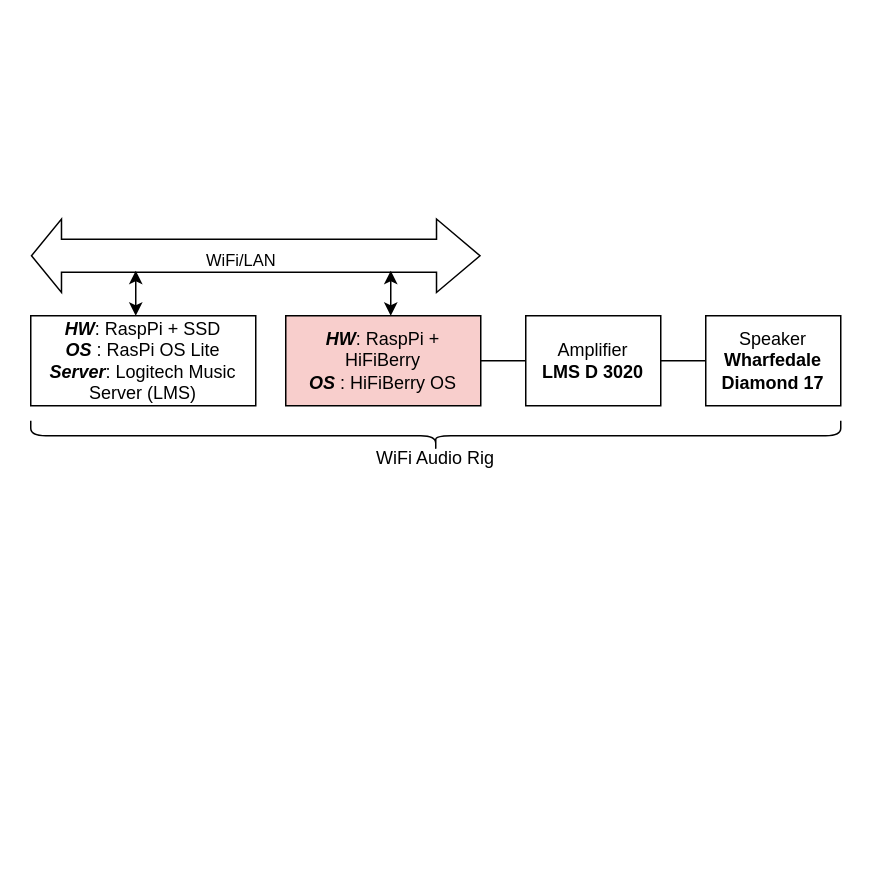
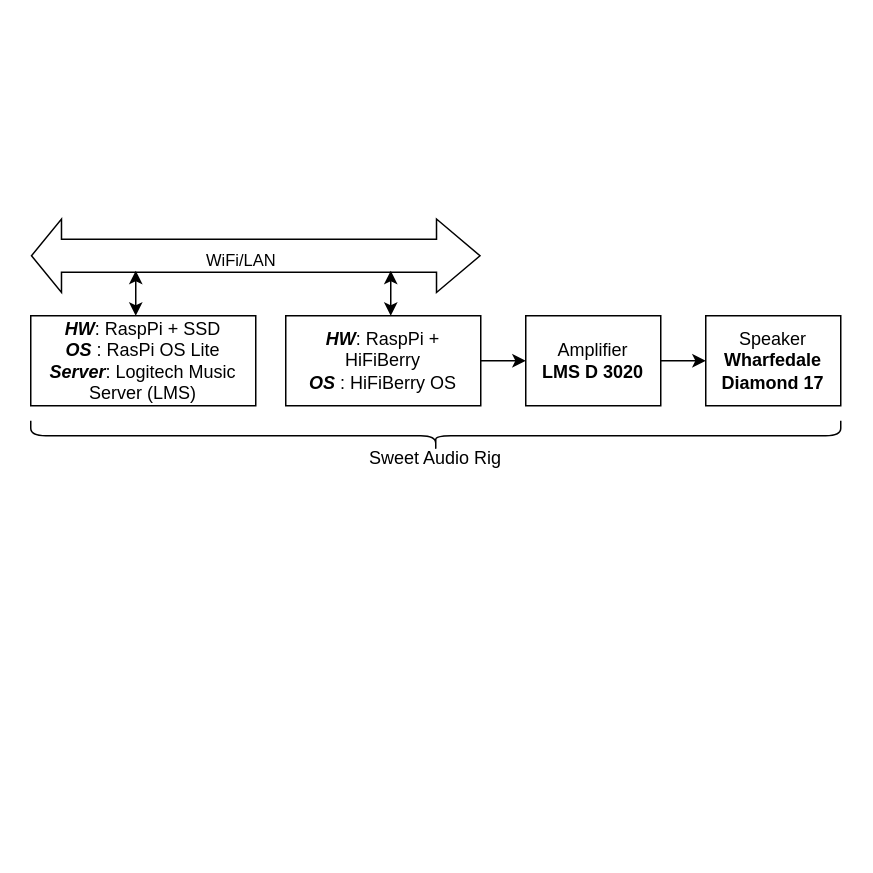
- <mxCell id="3" value="&lt;b style=&quot;&quot;&gt;&lt;font face=&quot;Helvetica&quot;&gt;&lt;i&gt;HW&lt;/i&gt;&lt;/font&gt;&lt;/b&gt;: RaspPi + HiFiBerry&lt;div&gt;&lt;i&gt;&lt;b&gt;OS&lt;/b&gt;&lt;/i&gt; : HiFiBerry OS&lt;/div&gt;" style="rounded=0;whiteSpace=wrap;html=1;fillColor=#f8cecc;" vertex="1" parent="1"><mxGeometry x="190" y="210" width="130" height="60" as="geometry" /></mxCell>
+ <mxCell id="3" value="&lt;b style=&quot;&quot;&gt;&lt;font face=&quot;Helvetica&quot;&gt;&lt;i&gt;HW&lt;/i&gt;&lt;/font&gt;&lt;/b&gt;: RaspPi + HiFiBerry&lt;div&gt;&lt;i&gt;&lt;b&gt;OS&lt;/b&gt;&lt;/i&gt; : HiFiBerry OS&lt;/div&gt;" style="rounded=0;whiteSpace=wrap;html=1;" vertex="1" parent="1"><mxGeometry x="190" y="210" width="130" height="60" as="geometry" /></mxCell>
- <mxCell id="10" value="" style="endArrow=none;html=1;rounded=0;entryX=0;entryY=0.5;entryDx=0;entryDy=0;exitX=1;exitY=0.5;exitDx=0;exitDy=0;" edge="1" parent="1" source="3" target="4"><mxGeometry width="50" height="50" relative="1" as="geometry"><mxPoint x="280" y="310" as="sourcePoint" /><mxPoint x="330" y="260" as="targetPoint" /></mxGeometry></mxCell>
+ <mxCell id="10" value="" style="endArrow=classic;html=1;rounded=0;entryX=0;entryY=0.5;entryDx=0;entryDy=0;exitX=1;exitY=0.5;exitDx=0;exitDy=0;" edge="1" parent="1" source="3" target="4"><mxGeometry width="50" height="50" relative="1" as="geometry"><mxPoint x="280" y="310" as="sourcePoint" /><mxPoint x="330" y="260" as="targetPoint" /></mxGeometry></mxCell>
- <mxCell id="11" value="" style="endArrow=none;html=1;rounded=0;entryX=0;entryY=0.5;entryDx=0;entryDy=0;exitX=1;exitY=0.5;exitDx=0;exitDy=0;" edge="1" parent="1" source="4" target="5"><mxGeometry width="50" height="50" relative="1" as="geometry"><mxPoint x="280" y="310" as="sourcePoint" /><mxPoint x="330" y="260" as="targetPoint" /></mxGeometry></mxCell>
+ <mxCell id="11" value="" style="endArrow=classic;html=1;rounded=0;entryX=0;entryY=0.5;entryDx=0;entryDy=0;exitX=1;exitY=0.5;exitDx=0;exitDy=0;" edge="1" parent="1" source="4" target="5"><mxGeometry width="50" height="50" relative="1" as="geometry"><mxPoint x="280" y="310" as="sourcePoint" /><mxPoint x="330" y="260" as="targetPoint" /></mxGeometry></mxCell>
- <mxCell id="13" value="WiFi Audio Rig" style="text;html=1;align=center;verticalAlign=middle;whiteSpace=wrap;rounded=0;" vertex="1" parent="1"><mxGeometry x="180" y="290" width="220" height="30" as="geometry" /></mxCell>
+ <mxCell id="13" value="Sweet Audio Rig" style="text;html=1;align=center;verticalAlign=middle;whiteSpace=wrap;rounded=0;" vertex="1" parent="1"><mxGeometry x="180" y="290" width="220" height="30" as="geometry" /></mxCell>
